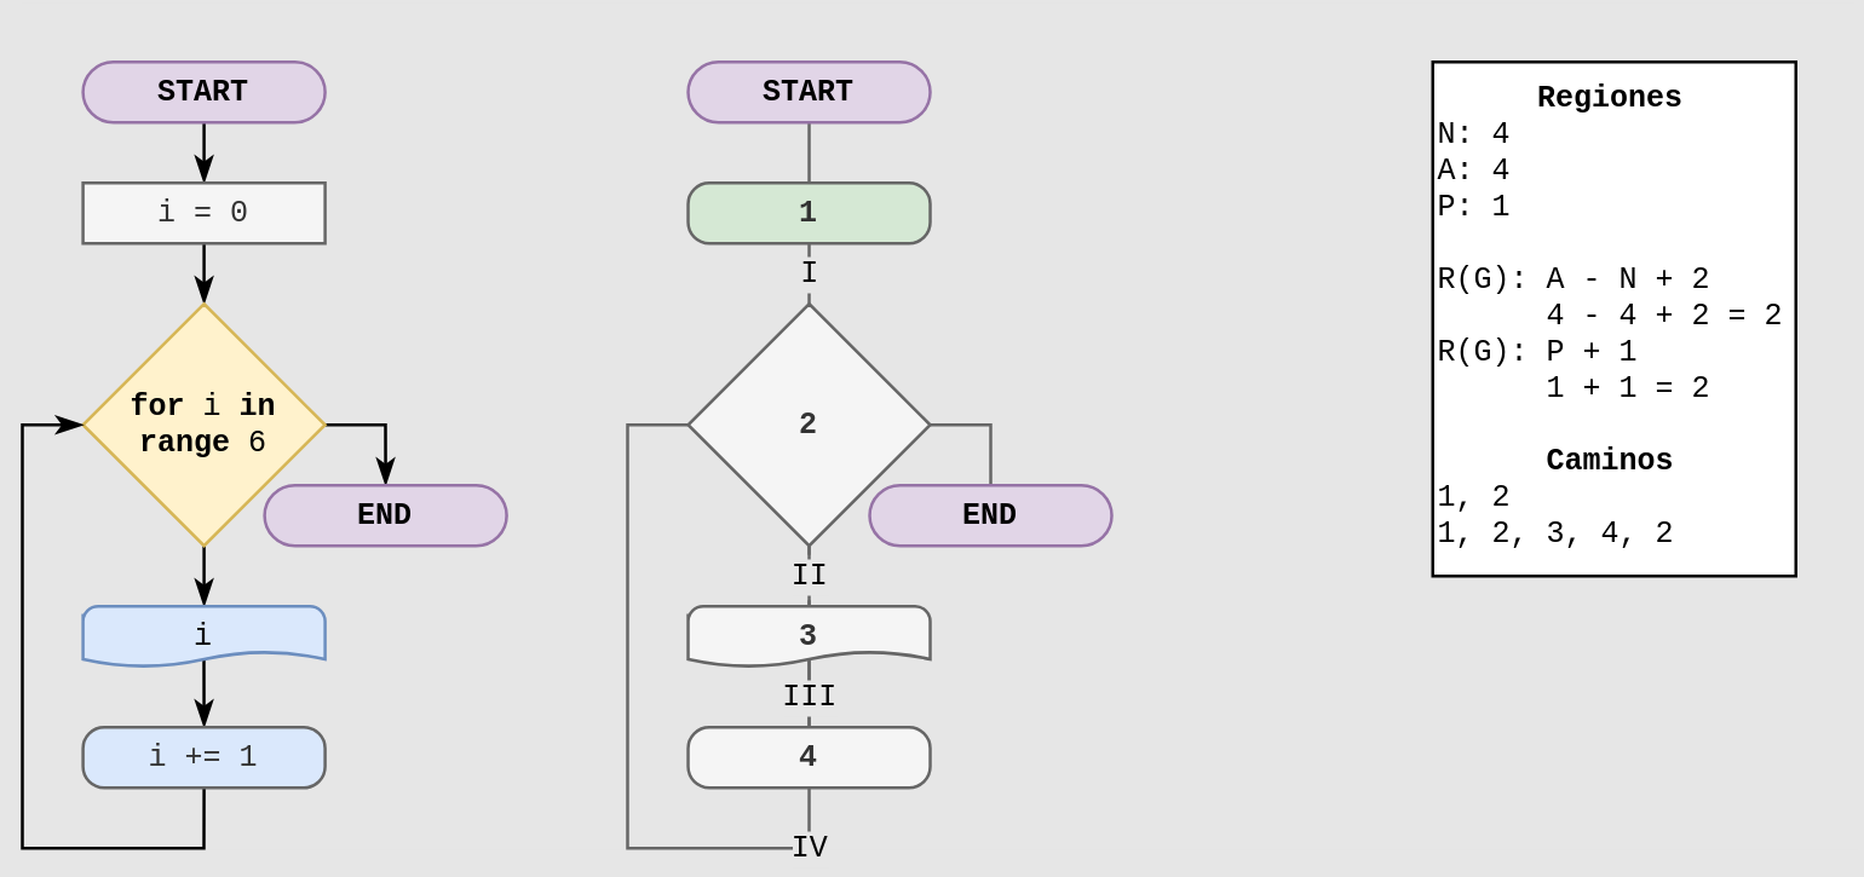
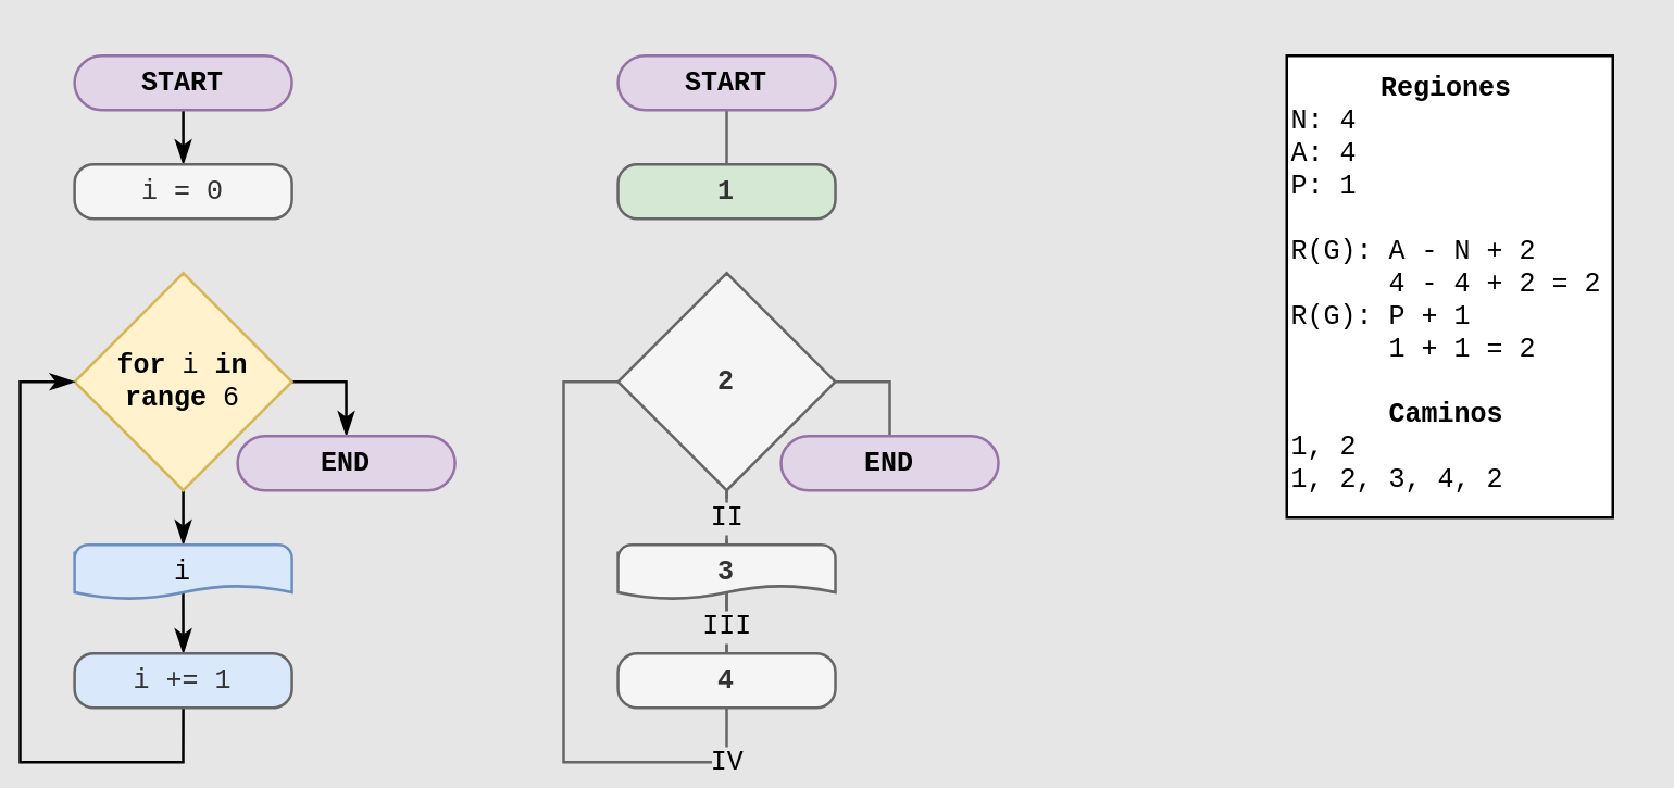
- <mxCell id="5" value="i = 0" style="whiteSpace=wrap;html=1;absoluteArcSize=1;arcSize=14;strokeWidth=1;fontFamily=Courier New;fontSize=10;fillColor=#f5f5f5;fontColor=#333333;strokeColor=#666666;labelBorderColor=none;rounded=0;" parent="1" vertex="1"><mxGeometry x="20.94" y="60" width="80" height="20" as="geometry" /></mxCell>
+ <mxCell id="5" value="i = 0" style="rounded=1;whiteSpace=wrap;html=1;absoluteArcSize=1;arcSize=14;strokeWidth=1;fontFamily=Courier New;fontSize=10;fillColor=#f5f5f5;fontColor=#333333;strokeColor=#666666;labelBorderColor=none;" parent="1" vertex="1"><mxGeometry x="20.94" y="60" width="80" height="20" as="geometry" /></mxCell>
- <mxCell id="4" style="edgeStyle=orthogonalEdgeStyle;rounded=0;orthogonalLoop=1;jettySize=auto;html=1;exitX=0.5;exitY=1;exitDx=0;exitDy=0;entryX=0.5;entryY=0;entryDx=0;entryDy=0;entryPerimeter=0;fontFamily=Courier New;fontSize=10;endArrow=classicThin;endFill=1;" parent="1" source="5" target="8" edge="1"><mxGeometry relative="1" as="geometry" /></mxCell>
- <mxCell id="16" value="I" style="edgeStyle=orthogonalEdgeStyle;rounded=0;orthogonalLoop=1;jettySize=auto;html=1;exitX=0.5;exitY=1;exitDx=0;exitDy=0;entryX=0.5;entryY=0;entryDx=0;entryDy=0;entryPerimeter=0;fontFamily=Courier New;fontSize=10;endArrow=none;endFill=0;fillColor=#f5f5f5;strokeColor=#666666;labelBackgroundColor=#E6E6E6;" parent="1" source="17" target="21" edge="1"><mxGeometry relative="1" as="geometry" /></mxCell>
